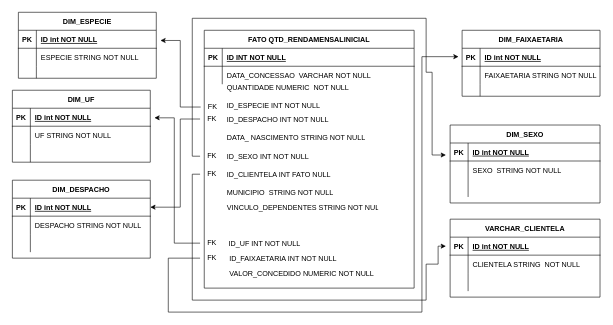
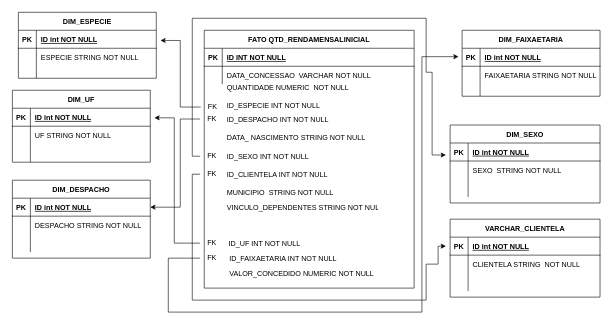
- <mxCell id="22" value="ID_CLIENTELA INT FATO NULL " style="shape=partialRectangle;overflow=hidden;connectable=0;fillColor=none;top=0;left=0;bottom=0;right=0;align=left;spacingLeft=6;" parent="1" vertex="1"><mxGeometry x="370" y="275" width="260" height="30" as="geometry" /></mxCell>
+ <mxCell id="22" value="ID_CLIENTELA INT NOT NULL " style="shape=partialRectangle;overflow=hidden;connectable=0;fillColor=none;top=0;left=0;bottom=0;right=0;align=left;spacingLeft=6;" parent="1" vertex="1"><mxGeometry x="370" y="275" width="260" height="30" as="geometry" /></mxCell>
